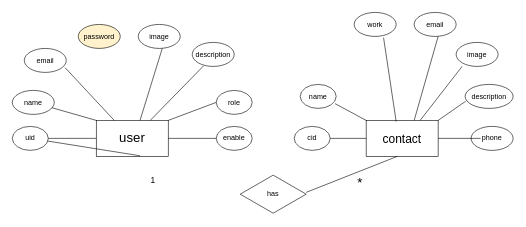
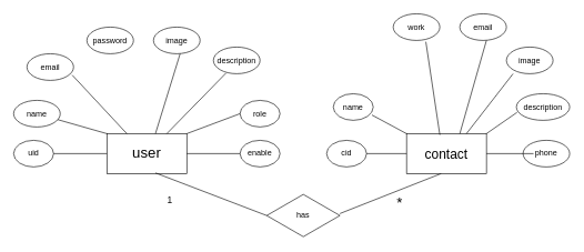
- <mxCell id="6" value="password" style="ellipse;whiteSpace=wrap;html=1;fillColor=#fff2cc;" vertex="1" parent="1"><mxGeometry x="130" y="40" width="70" height="40" as="geometry" /></mxCell>
+ <mxCell id="6" value="password" style="ellipse;whiteSpace=wrap;html=1;" vertex="1" parent="1"><mxGeometry x="130" y="40" width="70" height="40" as="geometry" /></mxCell>
- <mxCell id="34" value="" style="endArrow=none;html=1;rounded=0;exitX=0.608;exitY=0.983;exitDx=0;exitDy=0;exitPerimeter=0;" edge="1" parent="1" source="2" target="9"><mxGeometry width="50" height="50" relative="1" as="geometry"><mxPoint x="350" y="380" as="sourcePoint" /><mxPoint x="400" y="330" as="targetPoint" /></mxGeometry></mxCell>
+ <mxCell id="34" value="" style="endArrow=none;html=1;rounded=0;exitX=0.608;exitY=0.983;exitDx=0;exitDy=0;exitPerimeter=0;entryX=0;entryY=0.5;entryDx=0;entryDy=0;entryPerimeter=0;" edge="1" parent="1" source="2" target="33"><mxGeometry width="50" height="50" relative="1" as="geometry"><mxPoint x="350" y="380" as="sourcePoint" /><mxPoint x="400" y="330" as="targetPoint" /></mxGeometry></mxCell>
